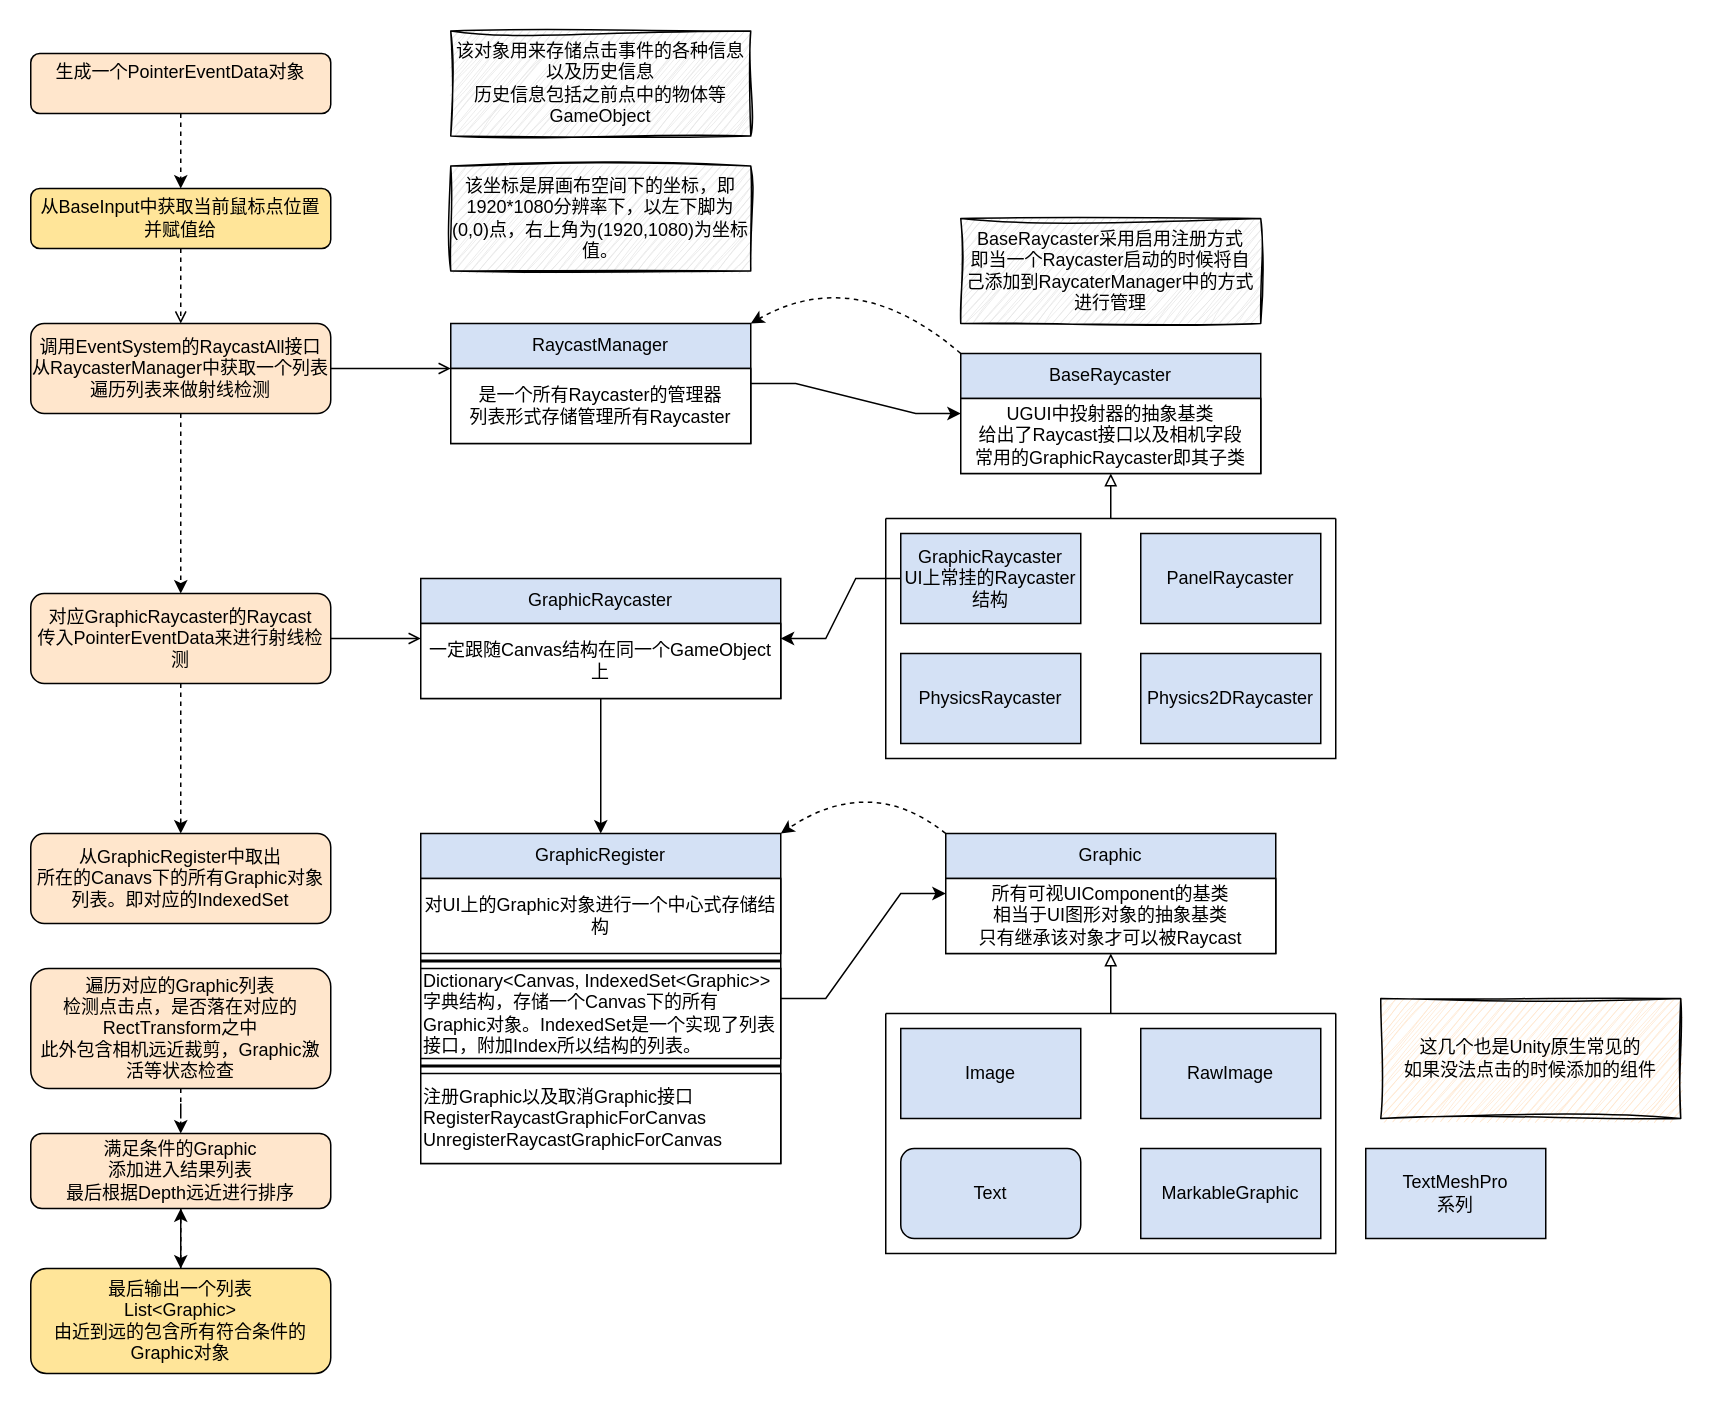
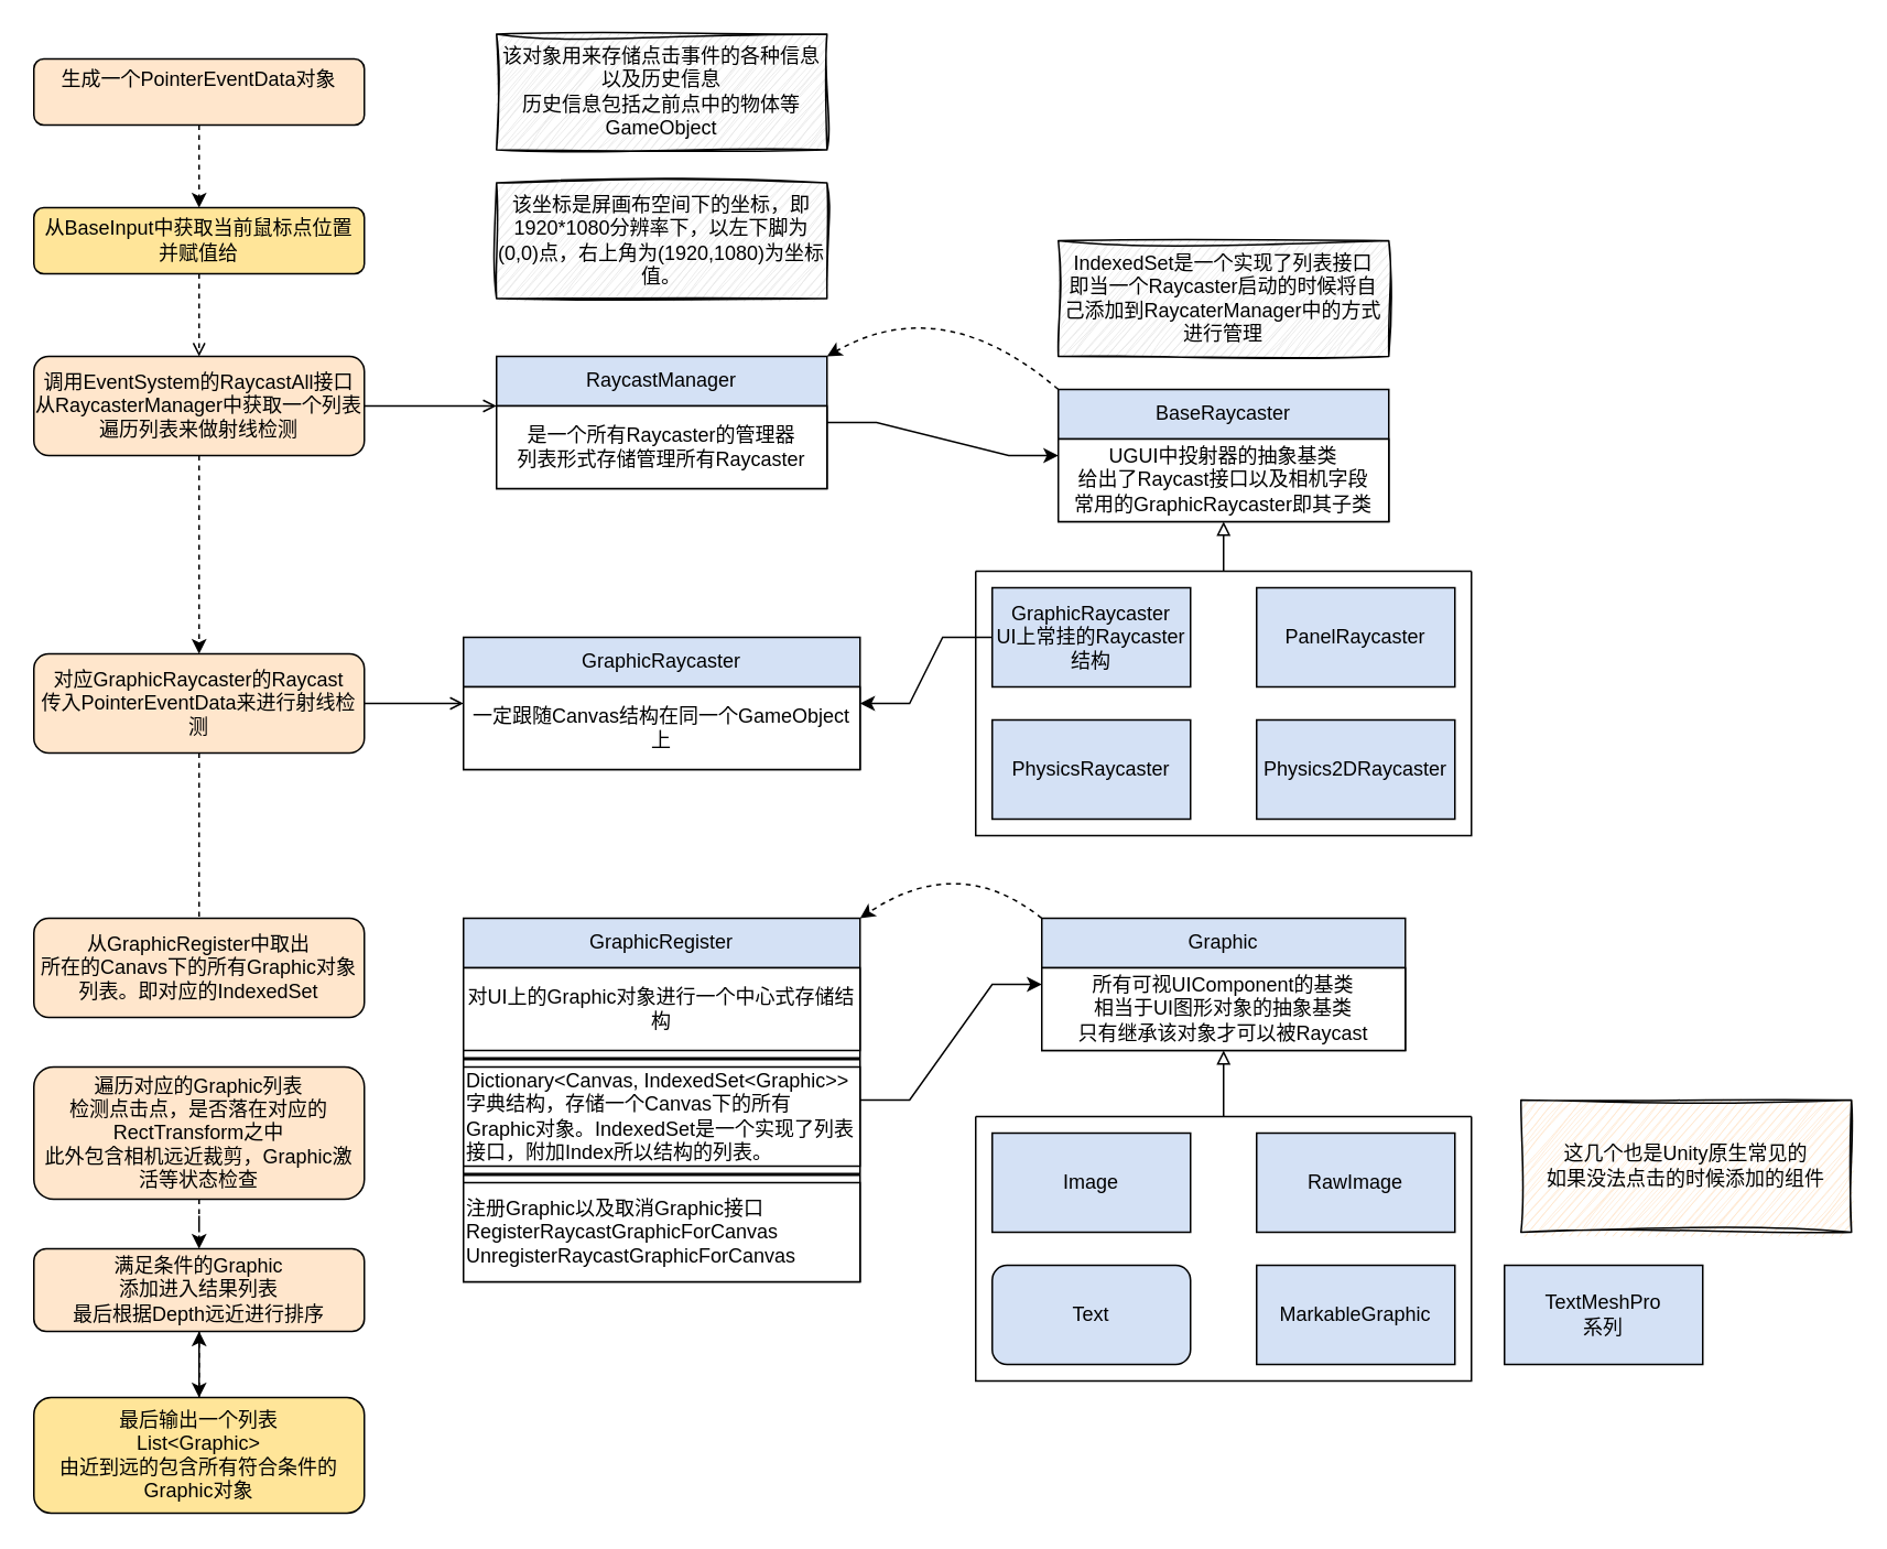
- <mxCell id="29" value="BaseRaycaster采用启用注册方式&lt;br&gt;即当一个Raycaster启动的时候将自己添加到RaycaterManager中的方式进行管理" style="rounded=0;whiteSpace=wrap;html=1;sketch=1;curveFitting=1;jiggle=2;fillColor=#E6E6E6;" vertex="1" parent="1"><mxGeometry x="640" y="145" width="200" height="70" as="geometry" /></mxCell>
+ <mxCell id="29" value="IndexedSet是一个实现了列表接口&lt;br&gt;即当一个Raycaster启动的时候将自己添加到RaycaterManager中的方式进行管理" style="rounded=0;whiteSpace=wrap;html=1;sketch=1;curveFitting=1;jiggle=2;fillColor=#E6E6E6;" vertex="1" parent="1"><mxGeometry x="640" y="145" width="200" height="70" as="geometry" /></mxCell>
- <mxCell id="23" style="edgeStyle=orthogonalEdgeStyle;rounded=0;orthogonalLoop=1;jettySize=auto;html=1;" edge="1" parent="1" source="24" target="32"><mxGeometry relative="1" as="geometry" /></mxCell>
- <mxCell id="27" style="edgeStyle=orthogonalEdgeStyle;rounded=0;orthogonalLoop=1;jettySize=auto;html=1;dashed=1;" edge="1" parent="1" source="28" target="49"><mxGeometry relative="1" as="geometry" /></mxCell>
+ <mxCell id="27" style="edgeStyle=orthogonalEdgeStyle;rounded=0;orthogonalLoop=1;jettySize=auto;html=1;dashed=1;endArrow=none;" edge="1" parent="1" source="28" target="49"><mxGeometry relative="1" as="geometry" /></mxCell>
